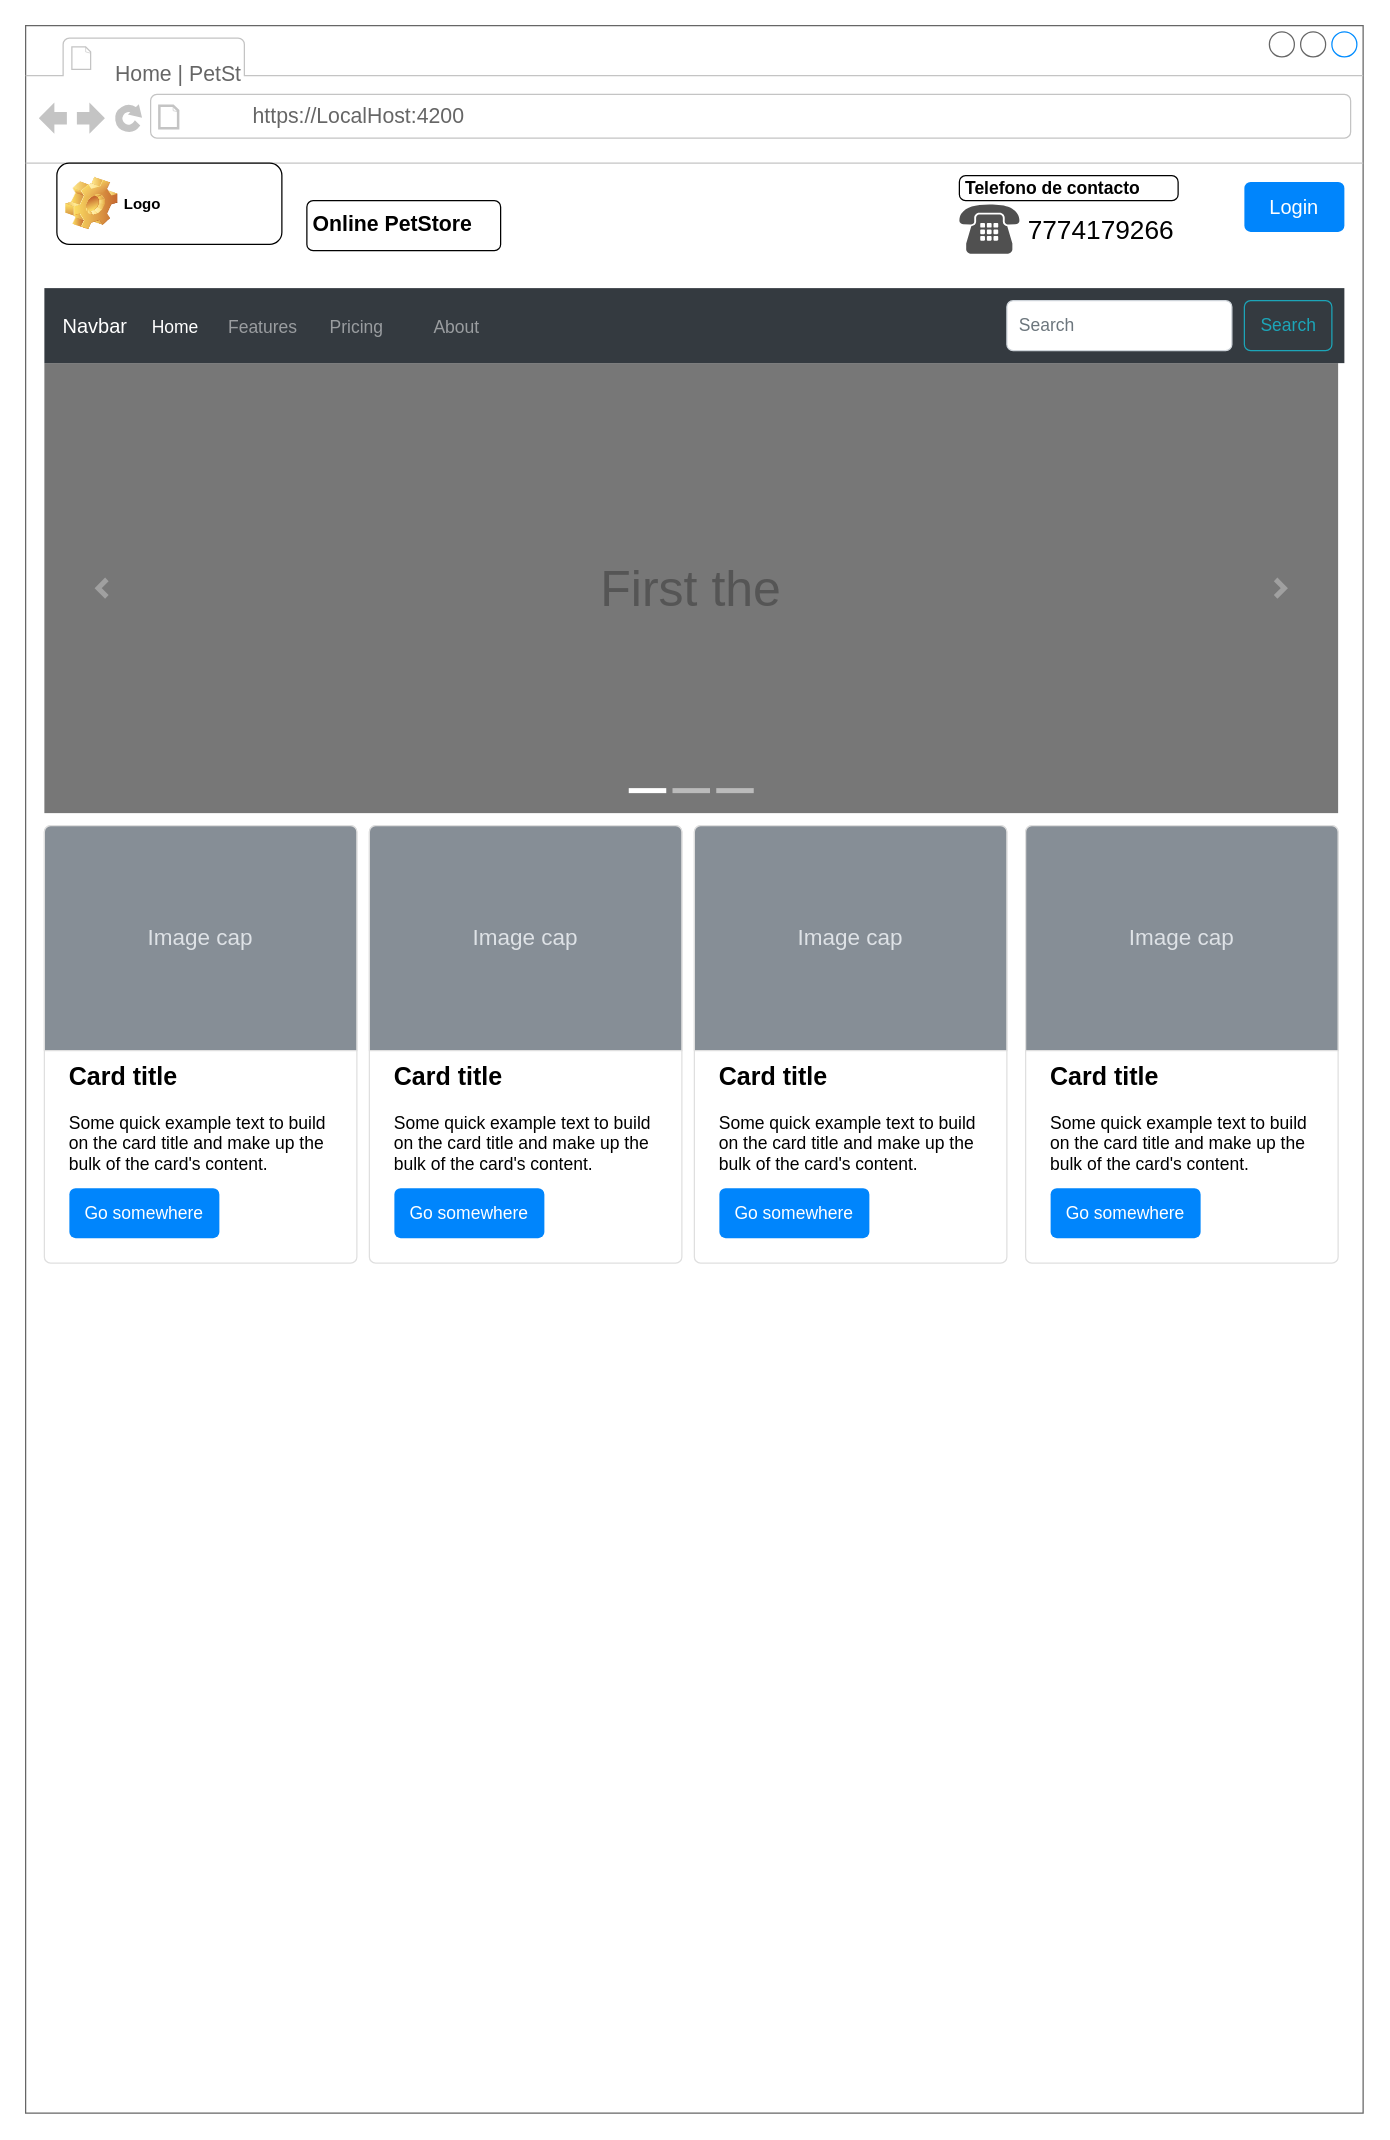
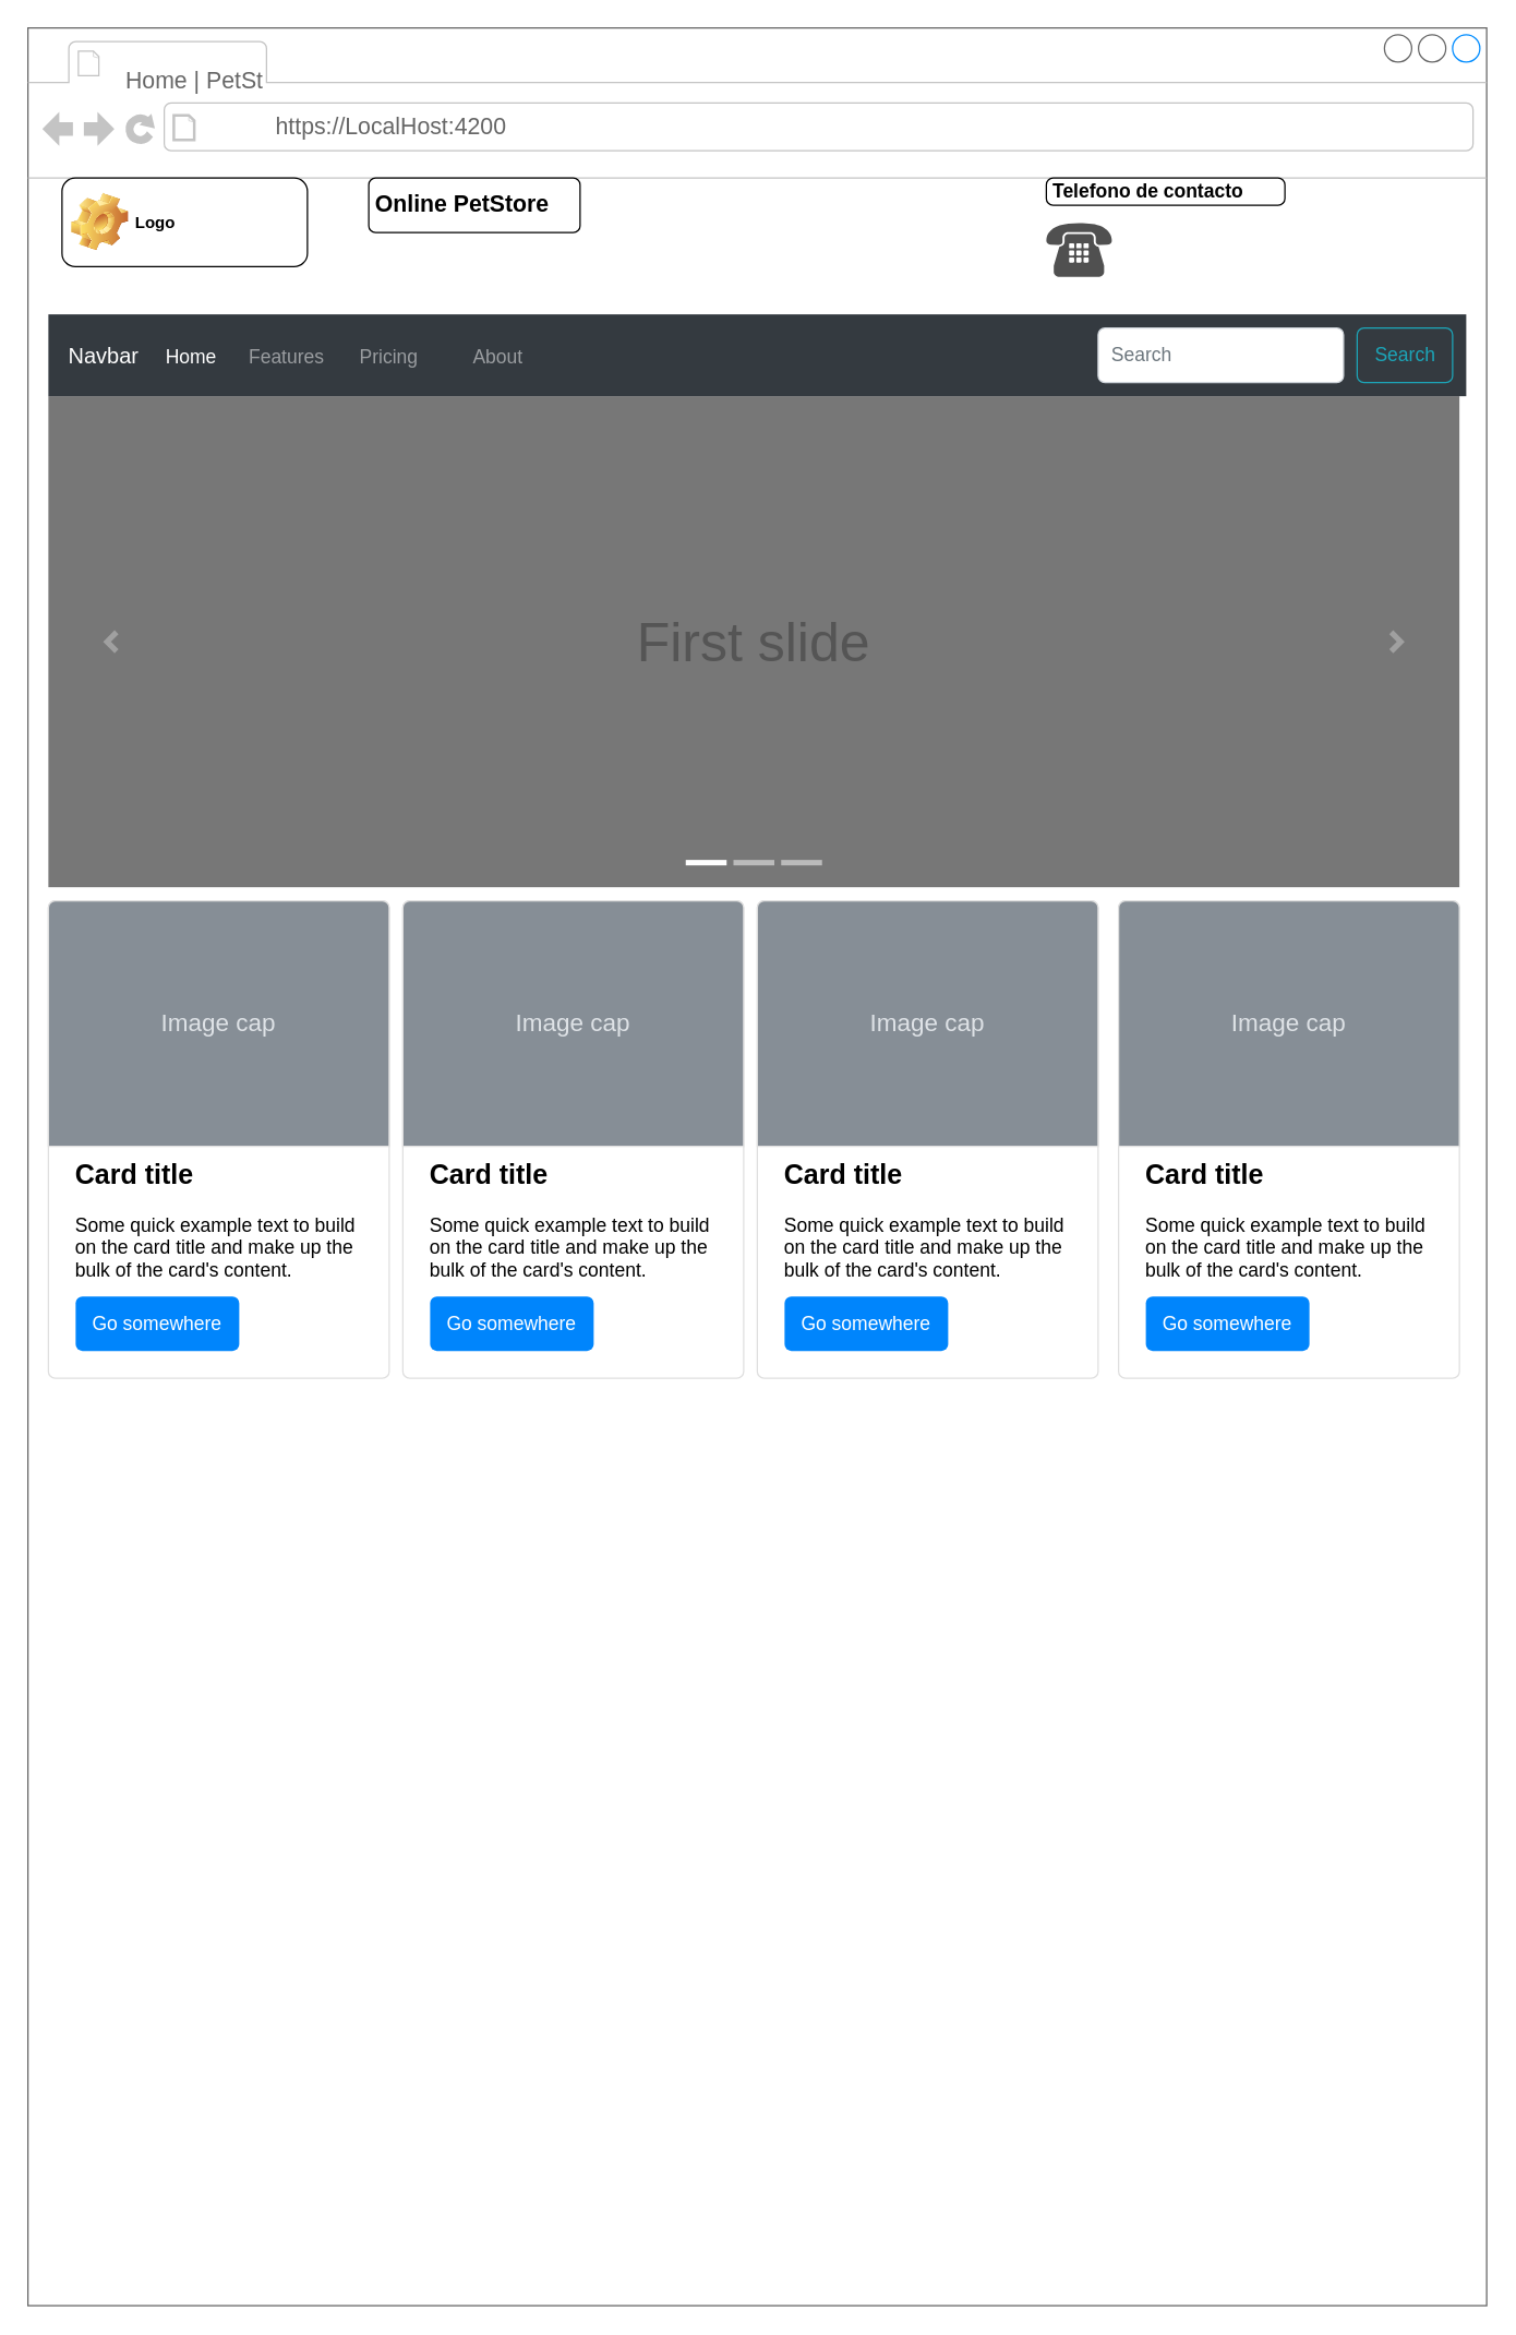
- <mxCell id="8" value="Telefono de contacto" style="html=1;shadow=0;dashed=0;shape=mxgraph.bootstrap.rrect;rSize=5;strokeWidth=1;whiteSpace=wrap;align=left;verticalAlign=middle;spacingLeft=0;fontStyle=1;fontSize=14;spacing=5;" vertex="1" parent="2"><mxGeometry x="747" y="120" width="175" height="20" as="geometry" /></mxCell>
+ <mxCell id="8" value="Telefono de contacto" style="html=1;shadow=0;dashed=0;shape=mxgraph.bootstrap.rrect;rSize=5;strokeWidth=1;whiteSpace=wrap;align=left;verticalAlign=middle;spacingLeft=0;fontStyle=1;fontSize=14;spacing=5;" vertex="1" parent="2"><mxGeometry x="747" y="110" width="175" height="20" as="geometry" /></mxCell>
- <mxCell id="10" value="Login" style="html=1;shadow=0;dashed=0;shape=mxgraph.bootstrap.rrect;rSize=5;strokeColor=none;strokeWidth=1;fillColor=#0085FC;fontColor=#FFFFFF;whiteSpace=wrap;align=center;verticalAlign=middle;spacingLeft=0;fontStyle=0;fontSize=16;spacing=5;" vertex="1" parent="2"><mxGeometry x="975" y="125" width="80" height="40" as="geometry" /></mxCell>
- <mxCell id="6" value="&lt;font style=&quot;font-size: 17px&quot;&gt;Online PetStore&lt;/font&gt;" style="html=1;shadow=0;dashed=0;shape=mxgraph.bootstrap.rrect;rSize=5;strokeWidth=1;whiteSpace=wrap;align=left;verticalAlign=middle;spacingLeft=0;fontStyle=1;fontSize=14;spacing=5;" vertex="1" parent="2"><mxGeometry x="225" y="140" width="155" height="40" as="geometry" /></mxCell>
+ <mxCell id="6" value="&lt;font style=&quot;font-size: 17px&quot;&gt;Online PetStore&lt;/font&gt;" style="html=1;shadow=0;dashed=0;shape=mxgraph.bootstrap.rrect;rSize=5;strokeWidth=1;whiteSpace=wrap;align=left;verticalAlign=middle;spacingLeft=0;fontStyle=1;fontSize=14;spacing=5;" vertex="1" parent="2"><mxGeometry x="250" y="110" width="155" height="40" as="geometry" /></mxCell>
- <mxCell id="9" value="&lt;font style=&quot;font-size: 21px&quot;&gt;7774179266&lt;/font&gt;" style="text;html=1;resizable=0;autosize=1;align=center;verticalAlign=middle;points=[];fillColor=none;strokeColor=none;rounded=0;" vertex="1" parent="2"><mxGeometry x="795" y="152.5" width="130" height="20" as="geometry" /></mxCell>
- <mxCell id="11" value="First the" style="html=1;shadow=0;dashed=0;strokeColor=none;strokeWidth=1;fillColor=#777777;fontColor=#555555;whiteSpace=wrap;align=center;verticalAlign=middle;fontStyle=0;fontSize=40;" vertex="1" parent="2"><mxGeometry x="15" y="270" width="1035" height="360" as="geometry" /></mxCell>
+ <mxCell id="11" value="First slide" style="html=1;shadow=0;dashed=0;strokeColor=none;strokeWidth=1;fillColor=#777777;fontColor=#555555;whiteSpace=wrap;align=center;verticalAlign=middle;fontStyle=0;fontSize=40;" vertex="1" parent="2"><mxGeometry x="15" y="270" width="1035" height="360" as="geometry" /></mxCell>
